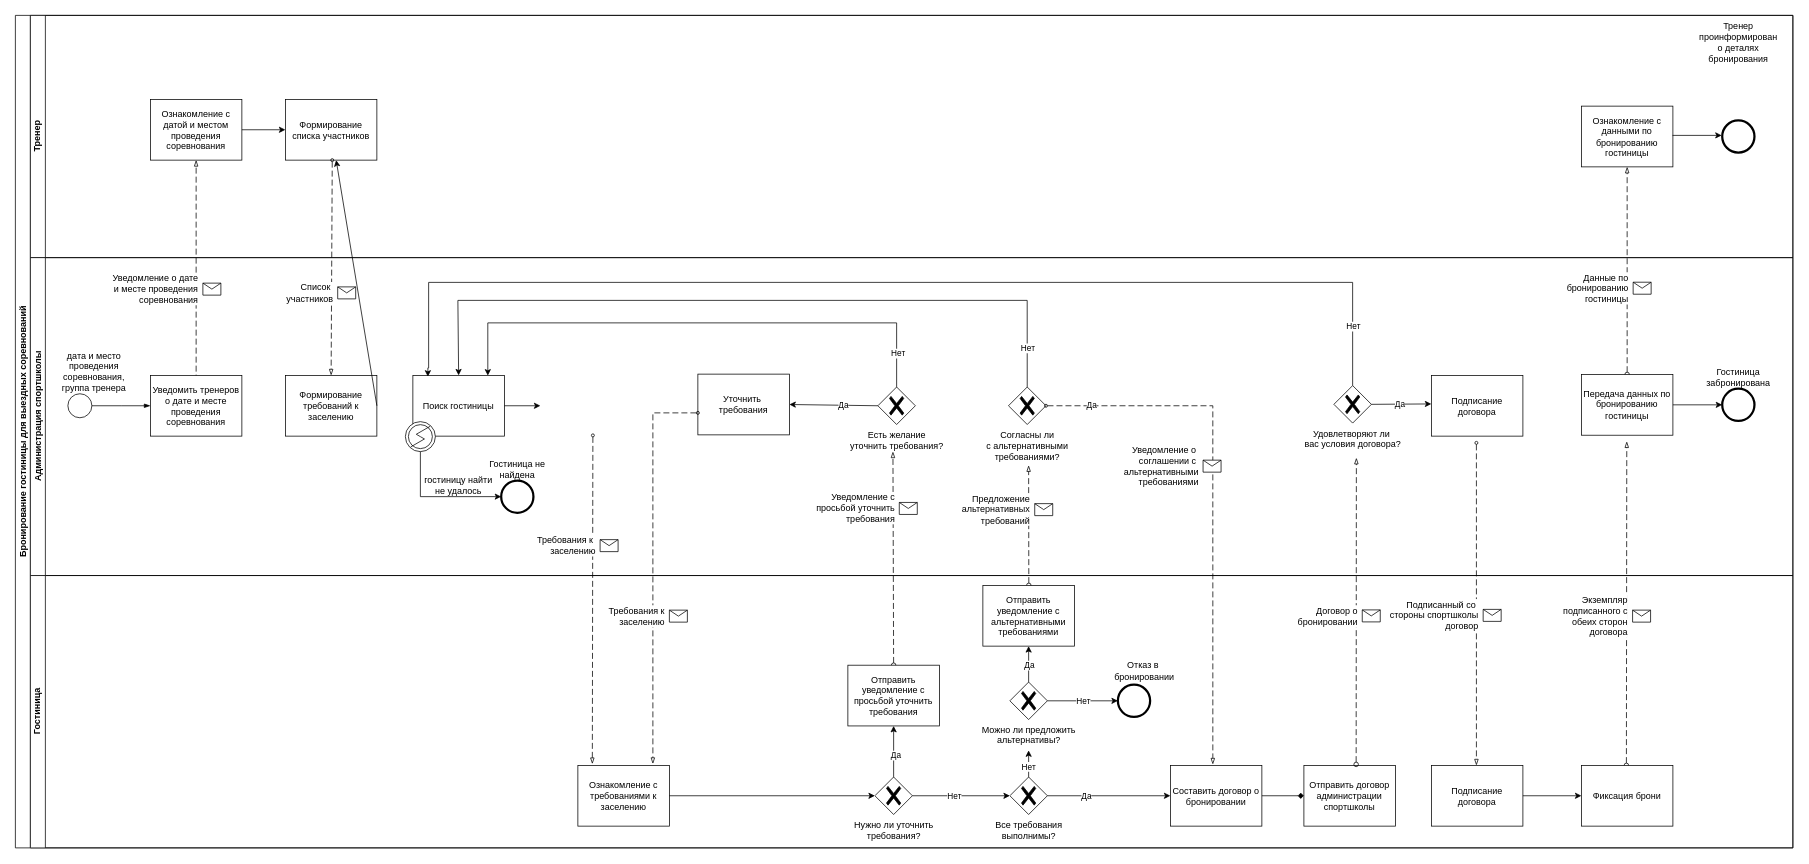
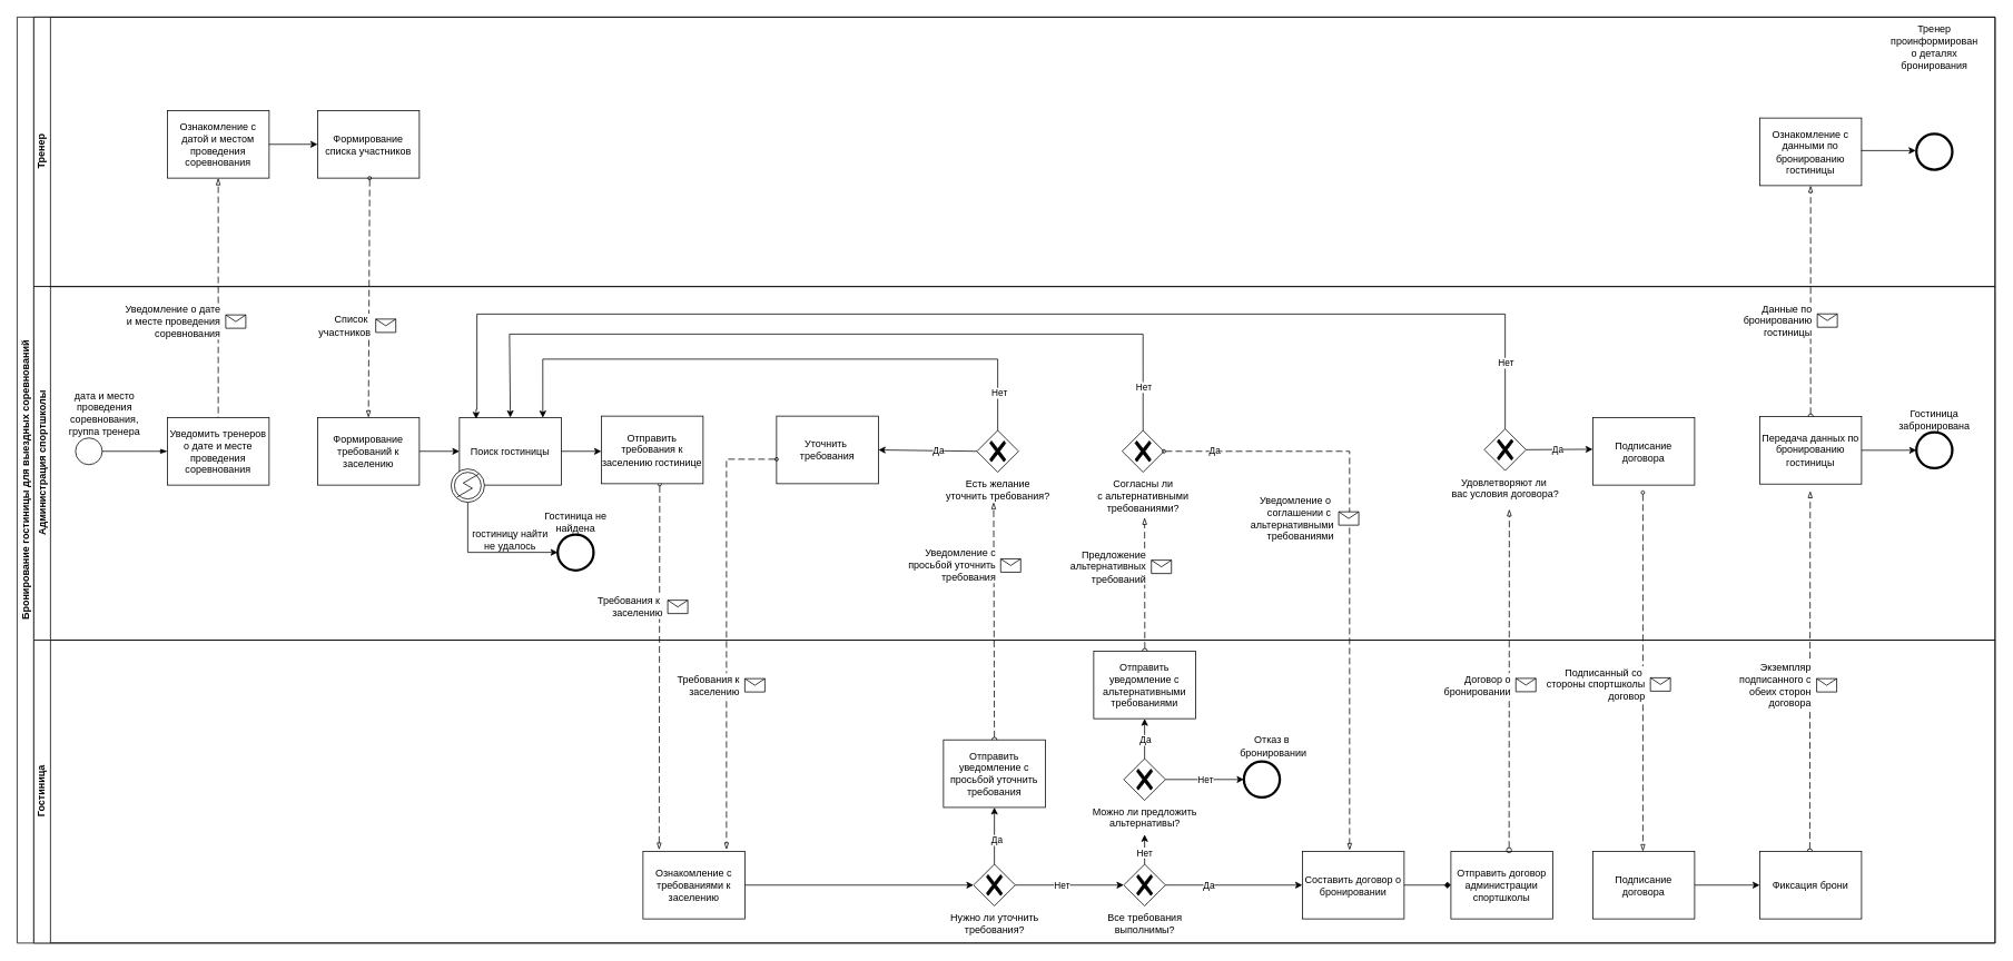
- <mxCell id="26" value="" style="endArrow=classic;html=1;rounded=0;exitX=1;exitY=0.5;exitDx=0;exitDy=0;exitPerimeter=0;" parent="19" source="24" target="9" edge="1"><mxGeometry width="50" height="50" relative="1" as="geometry"><mxPoint x="600" y="237" as="sourcePoint" /><mxPoint x="650" y="187" as="targetPoint" /></mxGeometry></mxCell>
+ <mxCell id="26" value="" style="endArrow=classic;html=1;rounded=0;exitX=1;exitY=0.5;exitDx=0;exitDy=0;exitPerimeter=0;entryX=0;entryY=0.5;entryDx=0;entryDy=0;entryPerimeter=0;" parent="19" source="24" target="25" edge="1"><mxGeometry width="50" height="50" relative="1" as="geometry"><mxPoint x="600" y="237" as="sourcePoint" /><mxPoint x="650" y="187" as="targetPoint" /></mxGeometry></mxCell>
+ <mxCell id="27" value="Отправить требования к заселению гостинице" style="points=[[0.25,0,0],[0.5,0,0],[0.75,0,0],[1,0.25,0],[1,0.5,0],[1,0.75,0],[0.75,1,0],[0.5,1,0],[0.25,1,0],[0,0.75,0],[0,0.5,0],[0,0.25,0]];shape=mxgraph.bpmn.task2;whiteSpace=wrap;rectStyle=rounded;size=10;html=1;container=1;expand=0;collapsible=0;taskMarker=abstract;" parent="19" vertex="1"><mxGeometry x="680" y="155.33" width="122" height="81" as="geometry" /></mxCell>
